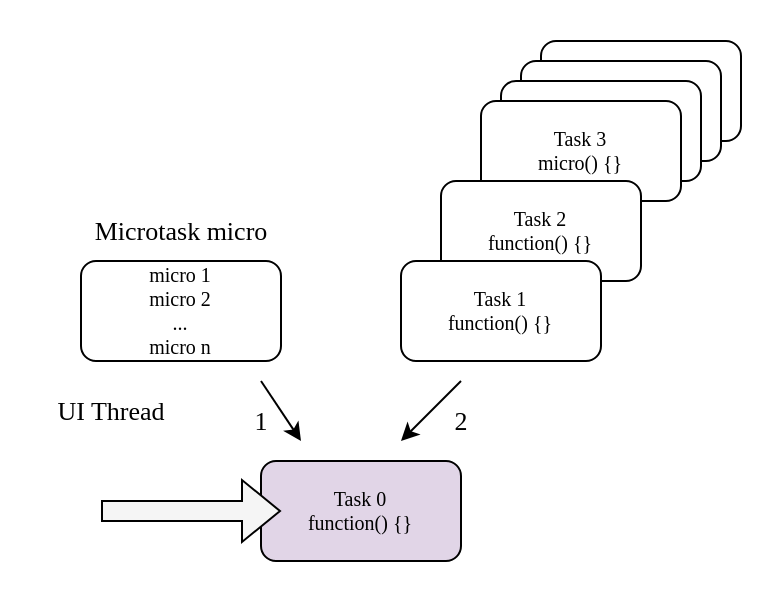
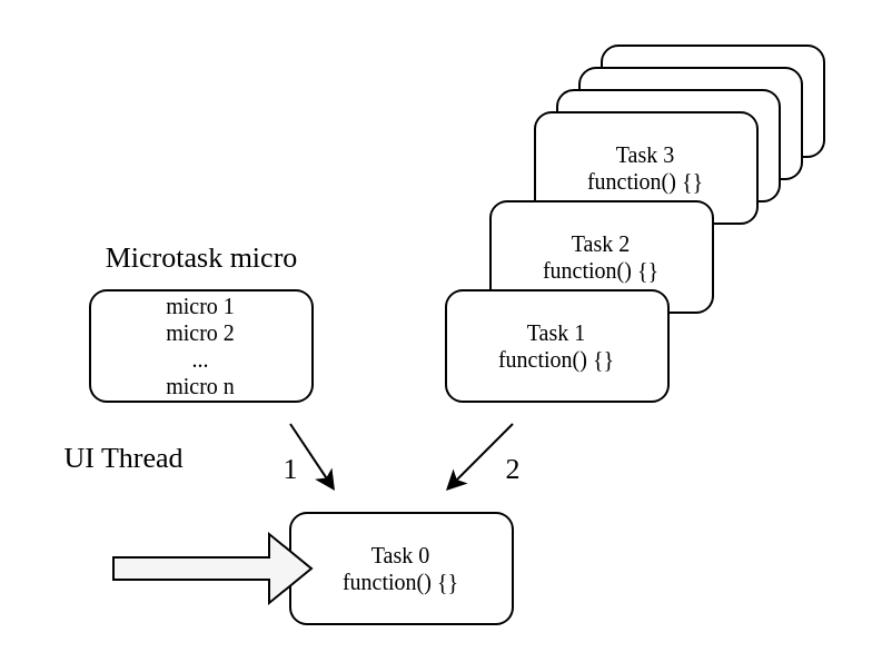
- <mxCell id="5" value="&lt;div&gt;Task 3&lt;br&gt;&lt;/div&gt;&lt;div&gt;micro() {}&lt;br&gt;&lt;/div&gt;" style="rounded=1;whiteSpace=wrap;html=1;fontSize=10;fontFamily=IBM Plex Sans;fontSource=https%3A%2F%2Ffonts.googleapis.com%2Fcss%3Ffamily%3DIBM%2BPlex%2BSans;" vertex="1" parent="1"><mxGeometry x="240" y="50" width="100" height="50" as="geometry" /></mxCell>
+ <mxCell id="5" value="&lt;div&gt;Task 3&lt;br&gt;&lt;/div&gt;&lt;div&gt;function() {}&lt;br&gt;&lt;/div&gt;" style="rounded=1;whiteSpace=wrap;html=1;fontSize=10;fontFamily=IBM Plex Sans;fontSource=https%3A%2F%2Ffonts.googleapis.com%2Fcss%3Ffamily%3DIBM%2BPlex%2BSans;" vertex="1" parent="1"><mxGeometry x="240" y="50" width="100" height="50" as="geometry" /></mxCell>
- <mxCell id="9" value="&lt;div&gt;Task 0&lt;br&gt;&lt;/div&gt;&lt;div&gt;function() {}&lt;br&gt;&lt;/div&gt;" style="rounded=1;whiteSpace=wrap;html=1;fontSize=10;fontFamily=IBM Plex Sans;fontSource=https%3A%2F%2Ffonts.googleapis.com%2Fcss%3Ffamily%3DIBM%2BPlex%2BSans;fillColor=#e1d5e7;" vertex="1" parent="1"><mxGeometry x="130" y="230" width="100" height="50" as="geometry" /></mxCell>
+ <mxCell id="9" value="&lt;div&gt;Task 0&lt;br&gt;&lt;/div&gt;&lt;div&gt;function() {}&lt;br&gt;&lt;/div&gt;" style="rounded=1;whiteSpace=wrap;html=1;fontSize=10;fontFamily=IBM Plex Sans;fontSource=https%3A%2F%2Ffonts.googleapis.com%2Fcss%3Ffamily%3DIBM%2BPlex%2BSans;" vertex="1" parent="1"><mxGeometry x="130" y="230" width="100" height="50" as="geometry" /></mxCell>
